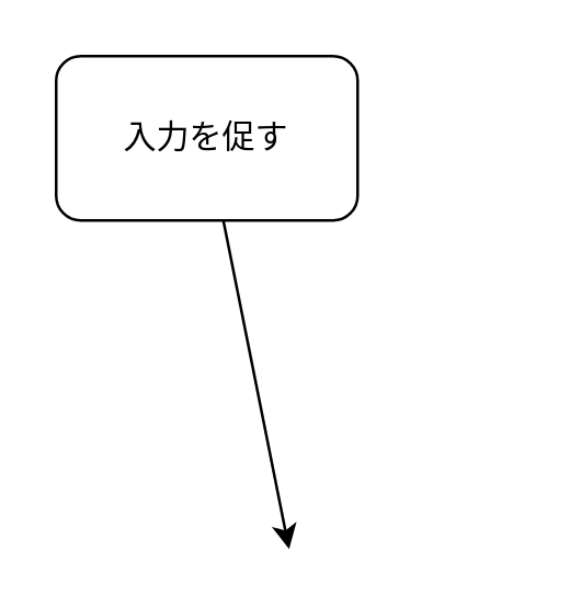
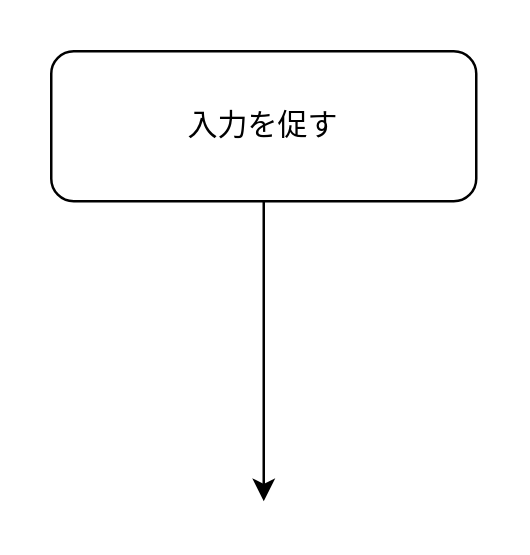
- <mxCell id="3" value="入力を促す" style="rounded=1;whiteSpace=wrap;html=1;" vertex="1" parent="1"><mxGeometry x="20" y="20" width="110" height="60" as="geometry" /></mxCell>
+ <mxCell id="3" value="入力を促す" style="rounded=1;whiteSpace=wrap;html=1;" vertex="1" parent="1"><mxGeometry x="20" y="20" width="170" height="60" as="geometry" /></mxCell>
